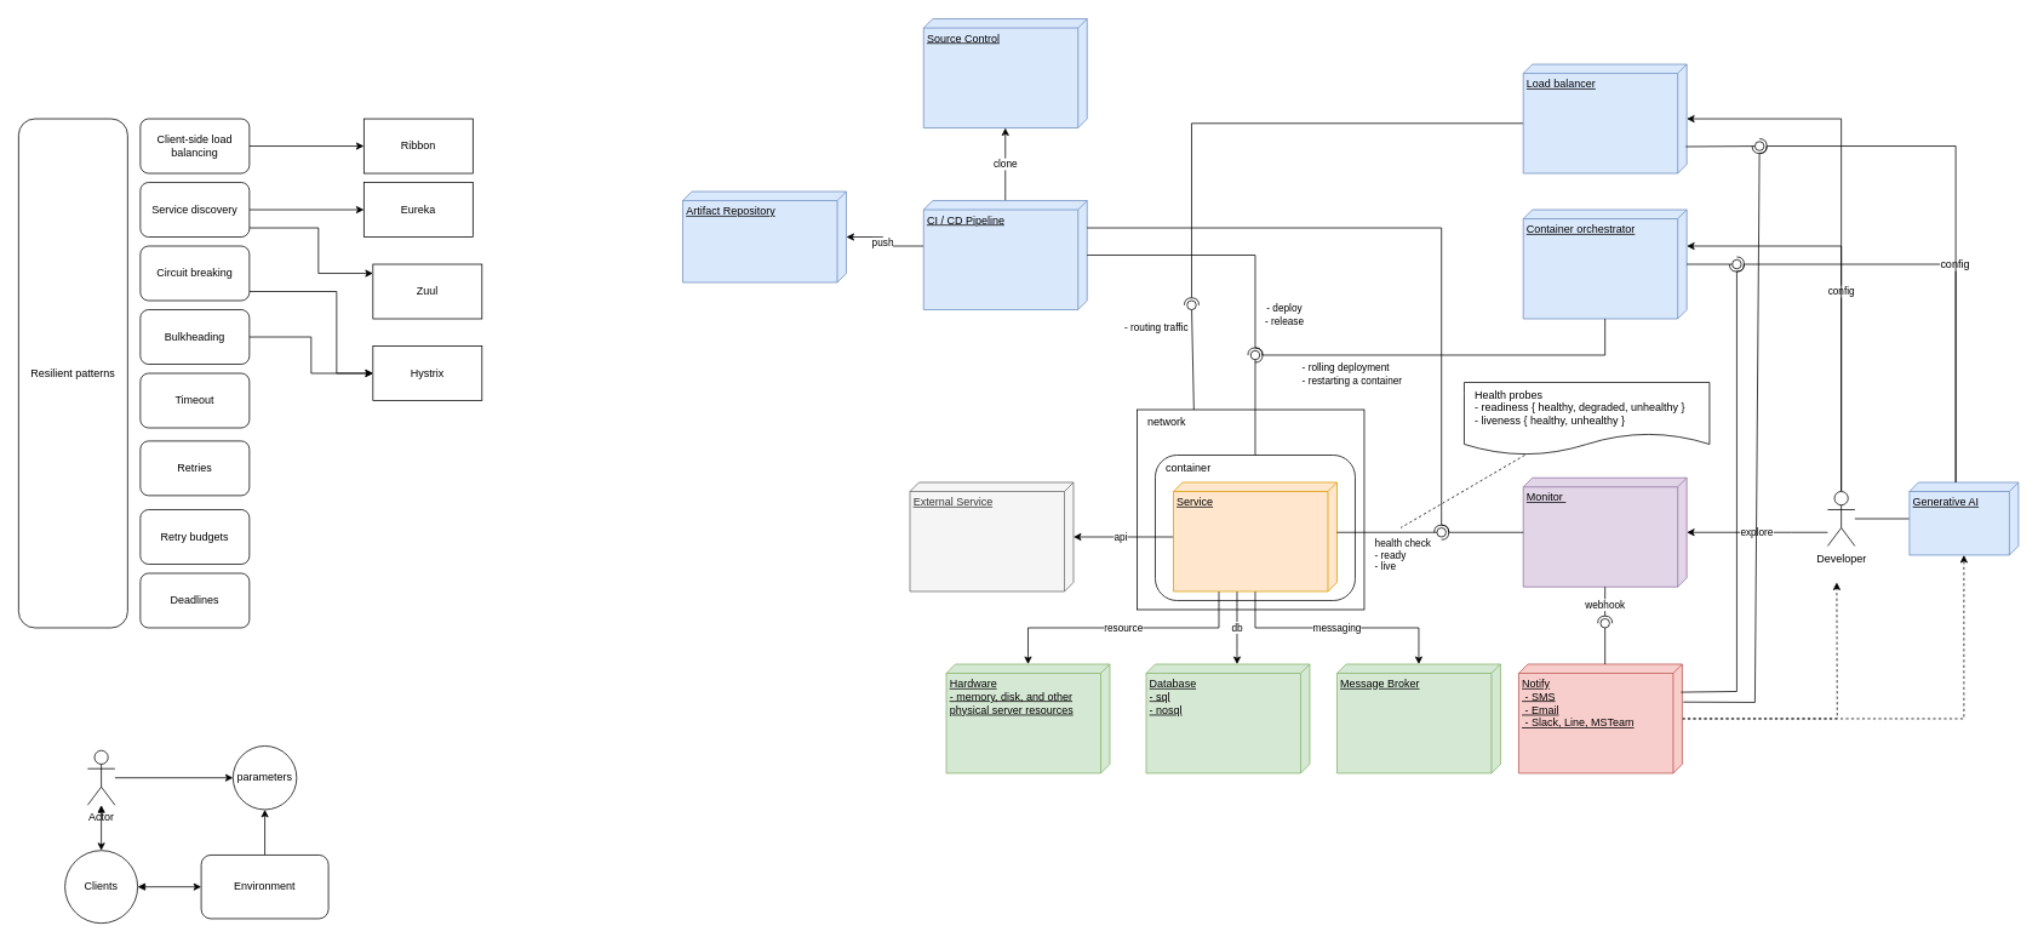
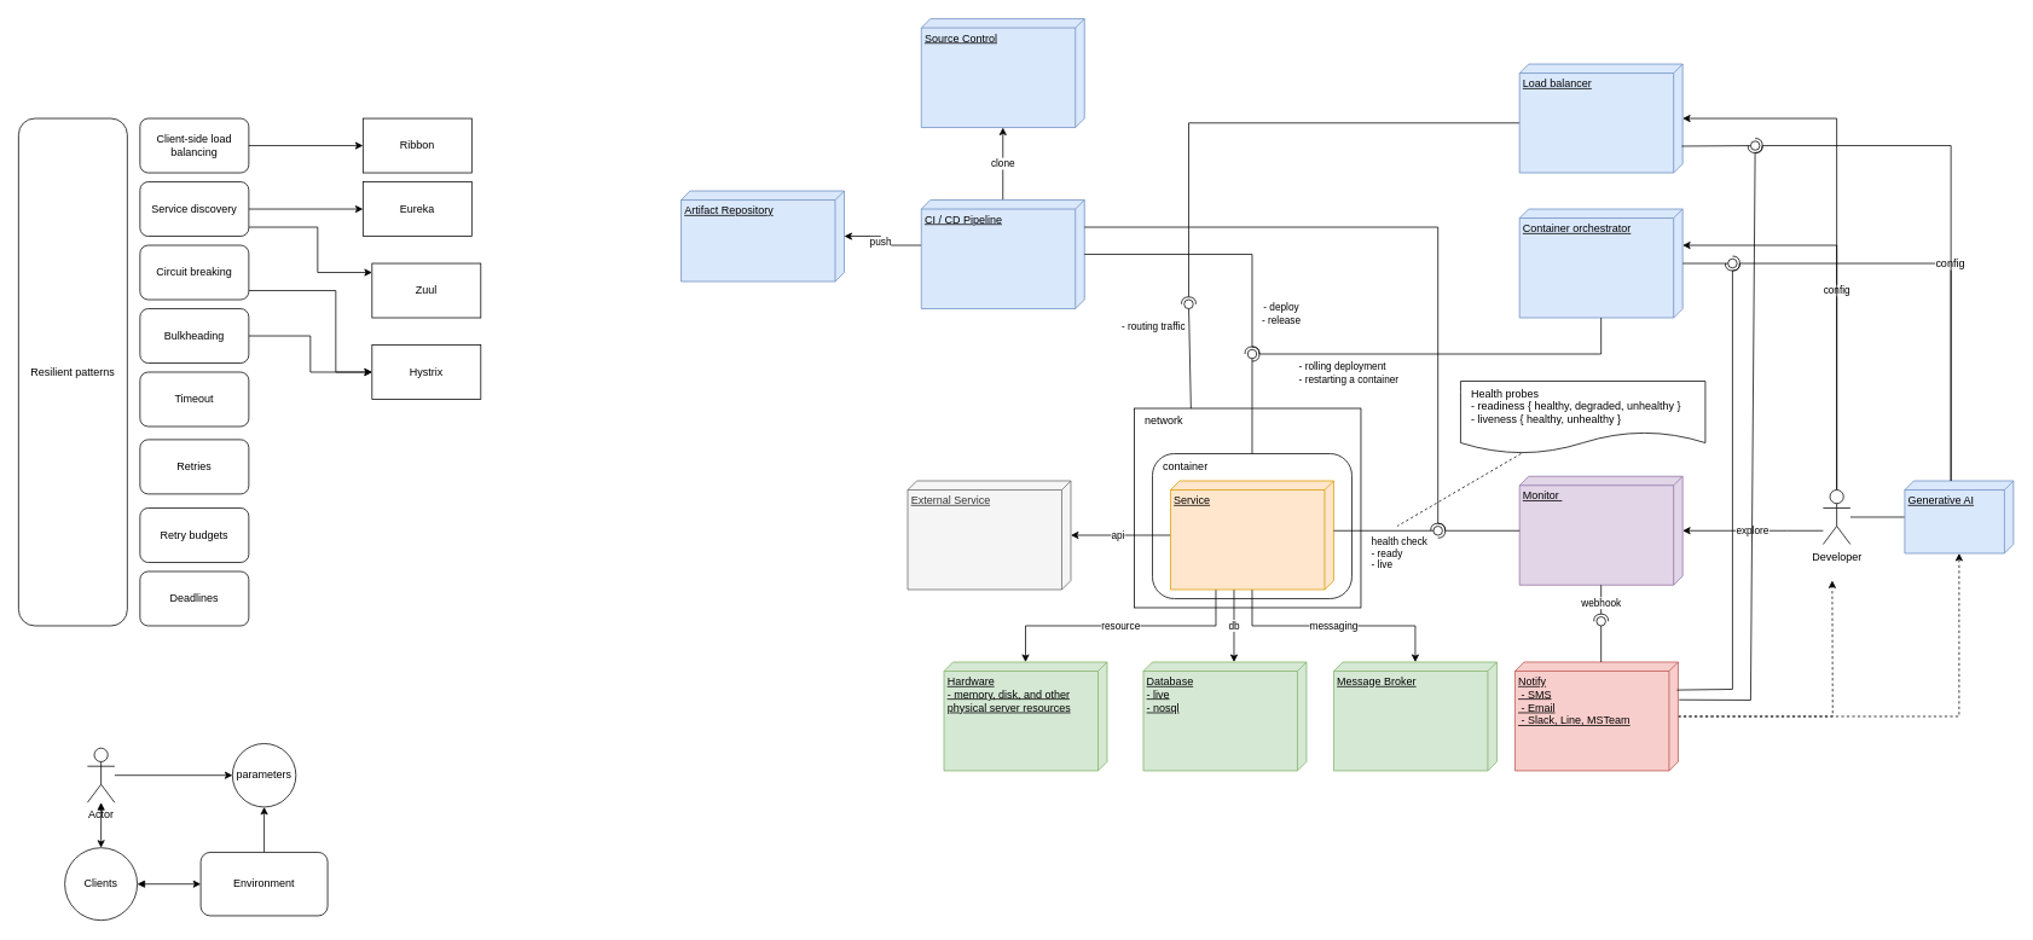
- <mxCell id="34" value="Database&lt;br&gt;- sql&lt;br&gt;- nosql" style="verticalAlign=top;align=left;spacingTop=8;spacingLeft=2;spacingRight=12;shape=cube;size=10;direction=south;fontStyle=4;html=1;whiteSpace=wrap;fillColor=#d5e8d4;strokeColor=#82b366;" vertex="1" parent="1"><mxGeometry x="1261" y="730" width="180" height="120" as="geometry" /></mxCell>
+ <mxCell id="34" value="Database&lt;br&gt;- live&lt;br&gt;- nosql" style="verticalAlign=top;align=left;spacingTop=8;spacingLeft=2;spacingRight=12;shape=cube;size=10;direction=south;fontStyle=4;html=1;whiteSpace=wrap;fillColor=#d5e8d4;strokeColor=#82b366;" vertex="1" parent="1"><mxGeometry x="1261" y="730" width="180" height="120" as="geometry" /></mxCell>
